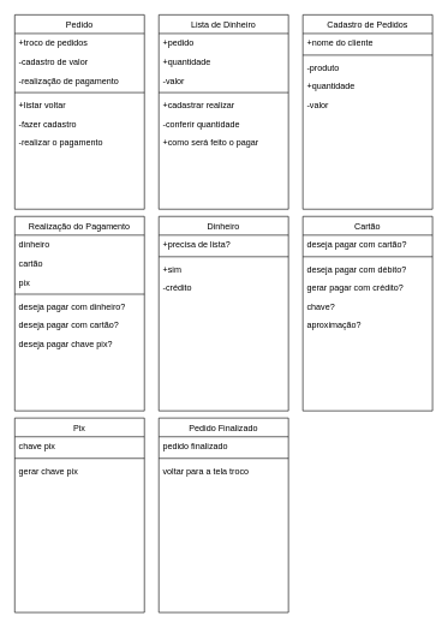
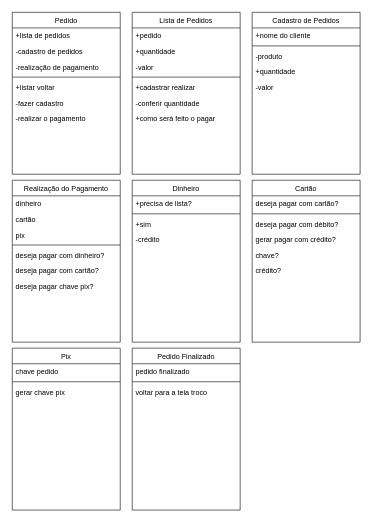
- <mxCell id="2" value="Lista de Dinheiro" style="swimlane;fontStyle=0;align=center;verticalAlign=top;childLayout=stackLayout;horizontal=1;startSize=26;horizontalStack=0;resizeParent=1;resizeLast=0;collapsible=1;marginBottom=0;rounded=0;shadow=0;strokeWidth=1;" parent="1" vertex="1"><mxGeometry x="220" y="20" width="180" height="270" as="geometry"><mxRectangle x="550" y="140" width="160" height="26" as="alternateBounds" /></mxGeometry></mxCell>
+ <mxCell id="2" value="Lista de Pedidos" style="swimlane;fontStyle=0;align=center;verticalAlign=top;childLayout=stackLayout;horizontal=1;startSize=26;horizontalStack=0;resizeParent=1;resizeLast=0;collapsible=1;marginBottom=0;rounded=0;shadow=0;strokeWidth=1;" parent="1" vertex="1"><mxGeometry x="220" y="20" width="180" height="270" as="geometry"><mxRectangle x="550" y="140" width="160" height="26" as="alternateBounds" /></mxGeometry></mxCell>
- <mxCell id="11" value="+troco de pedidos" style="text;align=left;verticalAlign=top;spacingLeft=4;spacingRight=4;overflow=hidden;rotatable=0;points=[[0,0.5],[1,0.5]];portConstraint=eastwest;" vertex="1" parent="10"><mxGeometry y="26" width="180" height="26" as="geometry" /></mxCell>
+ <mxCell id="11" value="+lista de pedidos" style="text;align=left;verticalAlign=top;spacingLeft=4;spacingRight=4;overflow=hidden;rotatable=0;points=[[0,0.5],[1,0.5]];portConstraint=eastwest;" vertex="1" parent="10"><mxGeometry y="26" width="180" height="26" as="geometry" /></mxCell>
- <mxCell id="12" value="-cadastro de valor" style="text;align=left;verticalAlign=top;spacingLeft=4;spacingRight=4;overflow=hidden;rotatable=0;points=[[0,0.5],[1,0.5]];portConstraint=eastwest;rounded=0;shadow=0;html=0;" vertex="1" parent="10"><mxGeometry y="52" width="180" height="26" as="geometry" /></mxCell>
+ <mxCell id="12" value="-cadastro de pedidos" style="text;align=left;verticalAlign=top;spacingLeft=4;spacingRight=4;overflow=hidden;rotatable=0;points=[[0,0.5],[1,0.5]];portConstraint=eastwest;rounded=0;shadow=0;html=0;" vertex="1" parent="10"><mxGeometry y="52" width="180" height="26" as="geometry" /></mxCell>
- <mxCell id="43" value="aproximação?" style="text;align=left;verticalAlign=top;spacingLeft=4;spacingRight=4;overflow=hidden;rotatable=0;points=[[0,0.5],[1,0.5]];portConstraint=eastwest;rounded=0;shadow=0;html=0;" vertex="1" parent="37"><mxGeometry y="138" width="180" height="26" as="geometry" /></mxCell>
+ <mxCell id="43" value="crédito?" style="text;align=left;verticalAlign=top;spacingLeft=4;spacingRight=4;overflow=hidden;rotatable=0;points=[[0,0.5],[1,0.5]];portConstraint=eastwest;rounded=0;shadow=0;html=0;" vertex="1" parent="37"><mxGeometry y="138" width="180" height="26" as="geometry" /></mxCell>
- <mxCell id="45" value="chave pix" style="text;align=left;verticalAlign=top;spacingLeft=4;spacingRight=4;overflow=hidden;rotatable=0;points=[[0,0.5],[1,0.5]];portConstraint=eastwest;" vertex="1" parent="44"><mxGeometry y="26" width="180" height="26" as="geometry" /></mxCell>
+ <mxCell id="45" value="chave pedido" style="text;align=left;verticalAlign=top;spacingLeft=4;spacingRight=4;overflow=hidden;rotatable=0;points=[[0,0.5],[1,0.5]];portConstraint=eastwest;" vertex="1" parent="44"><mxGeometry y="26" width="180" height="26" as="geometry" /></mxCell>
